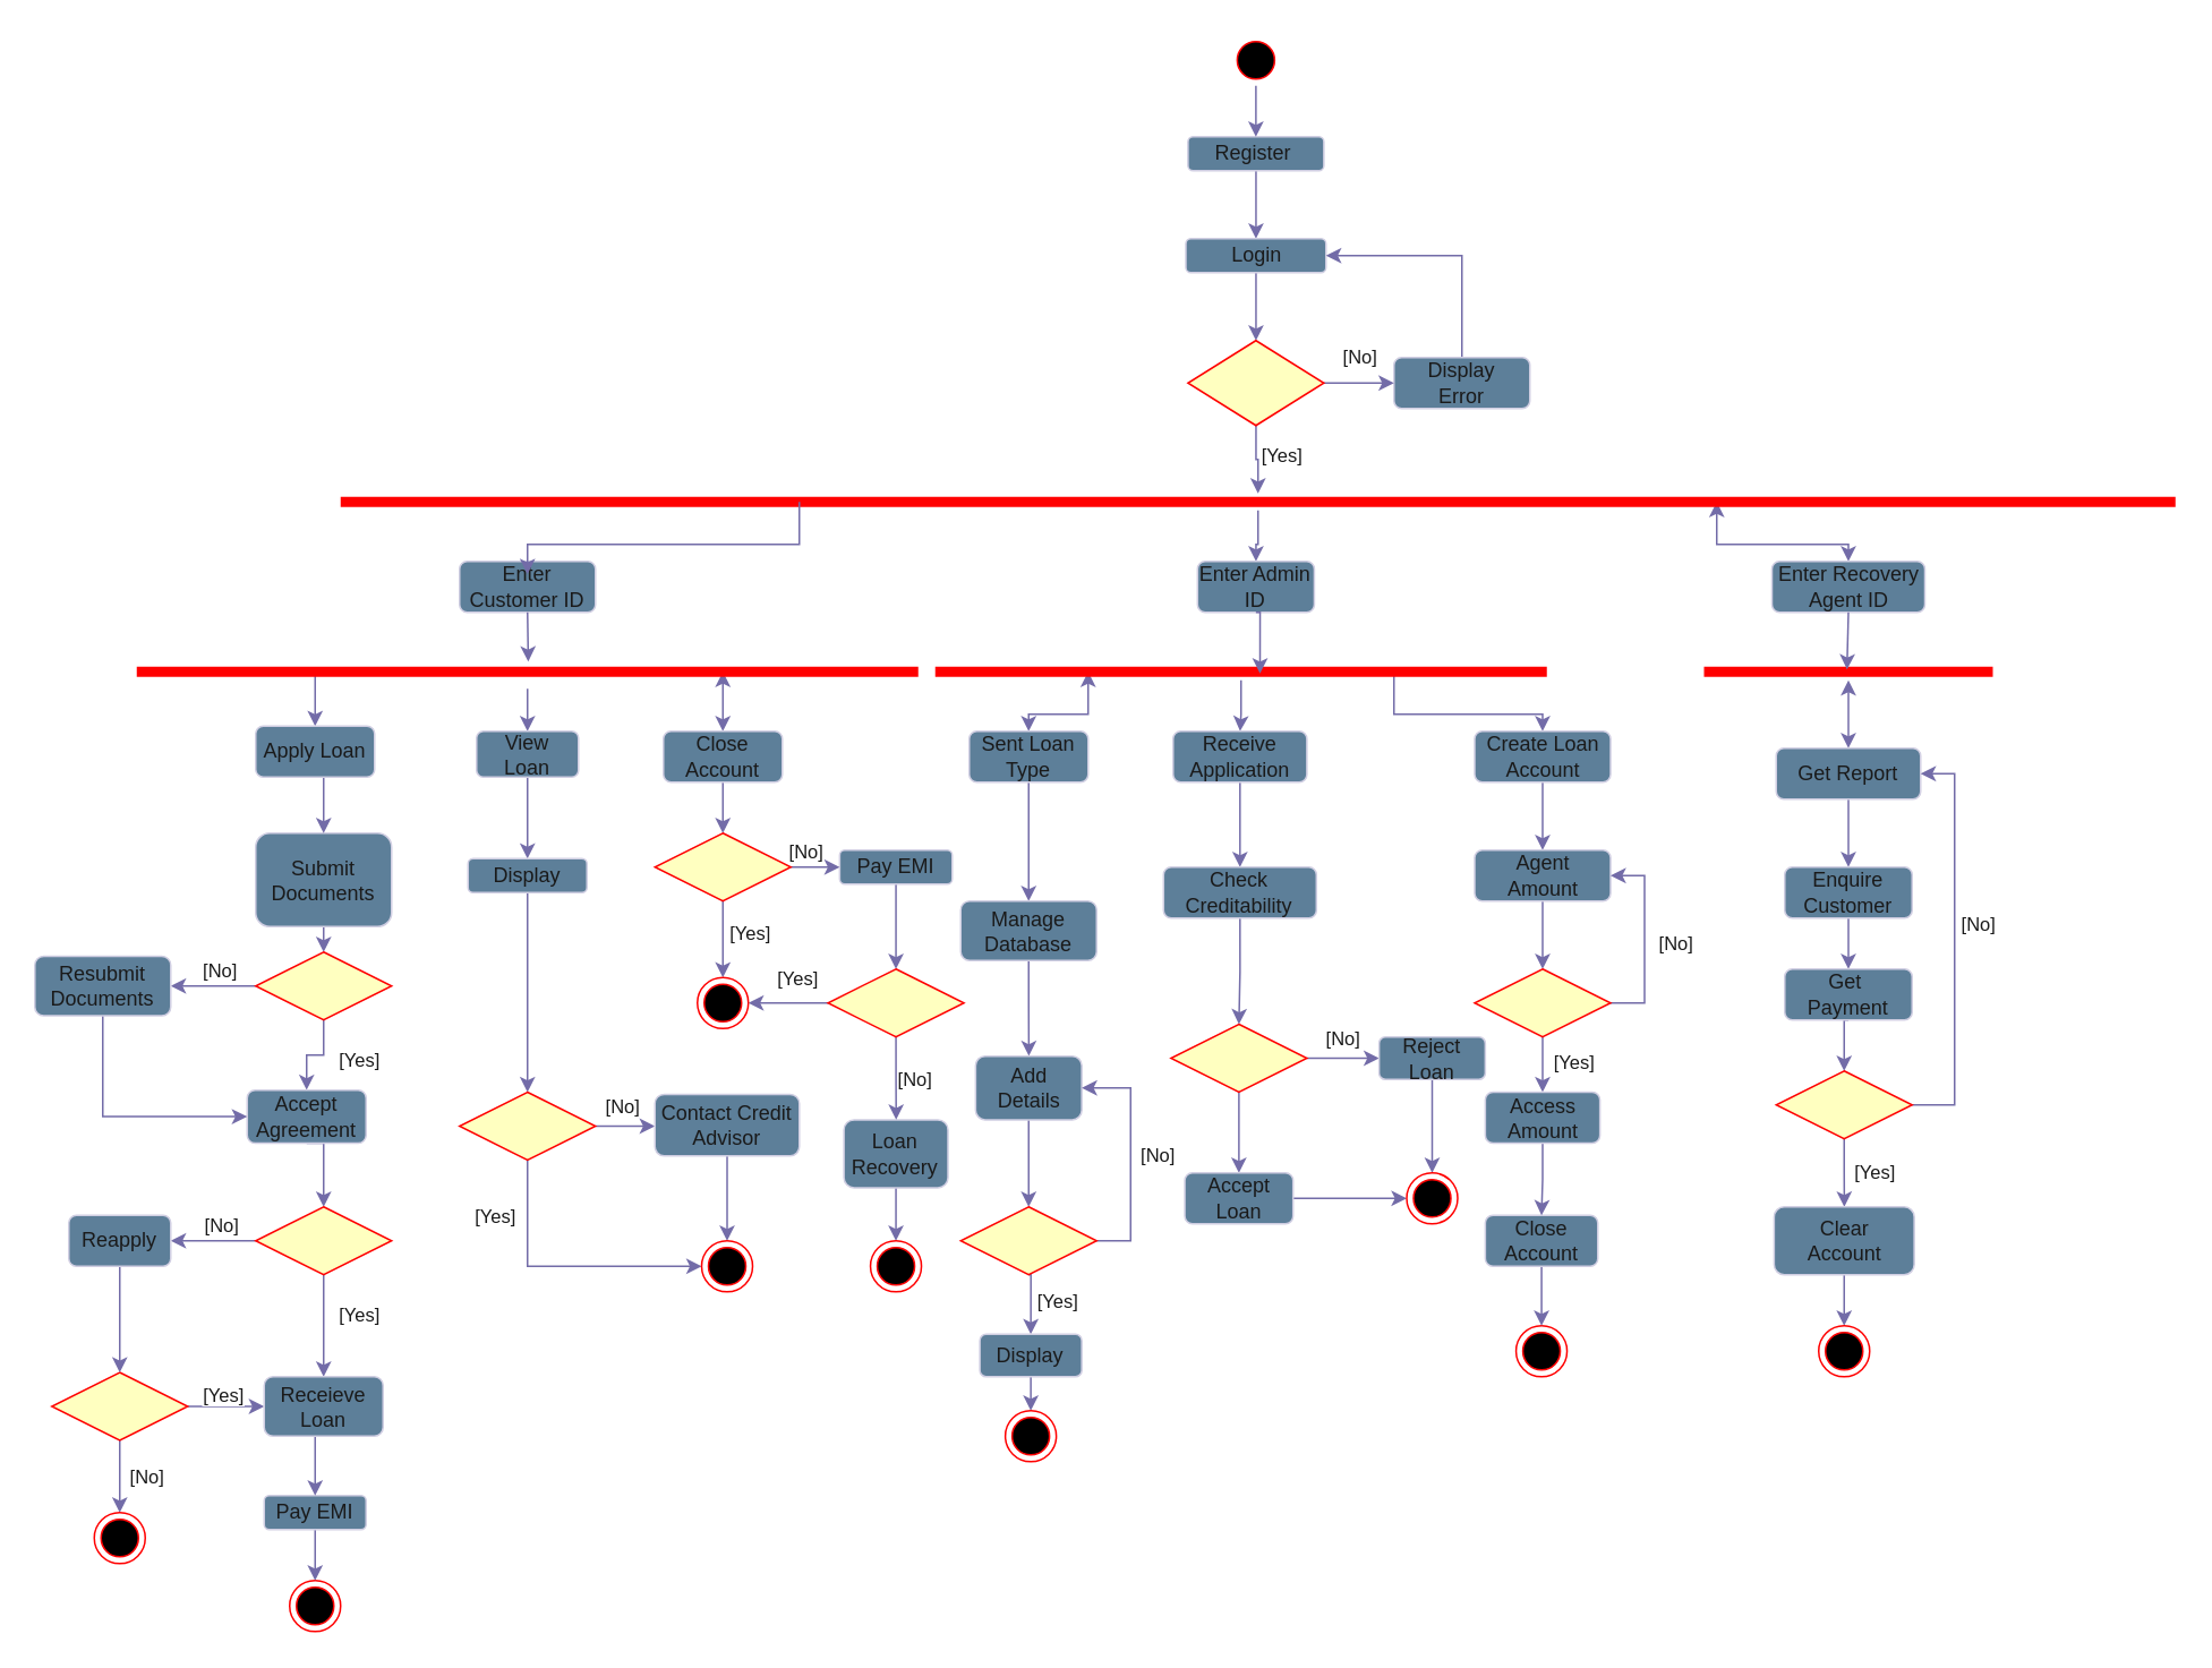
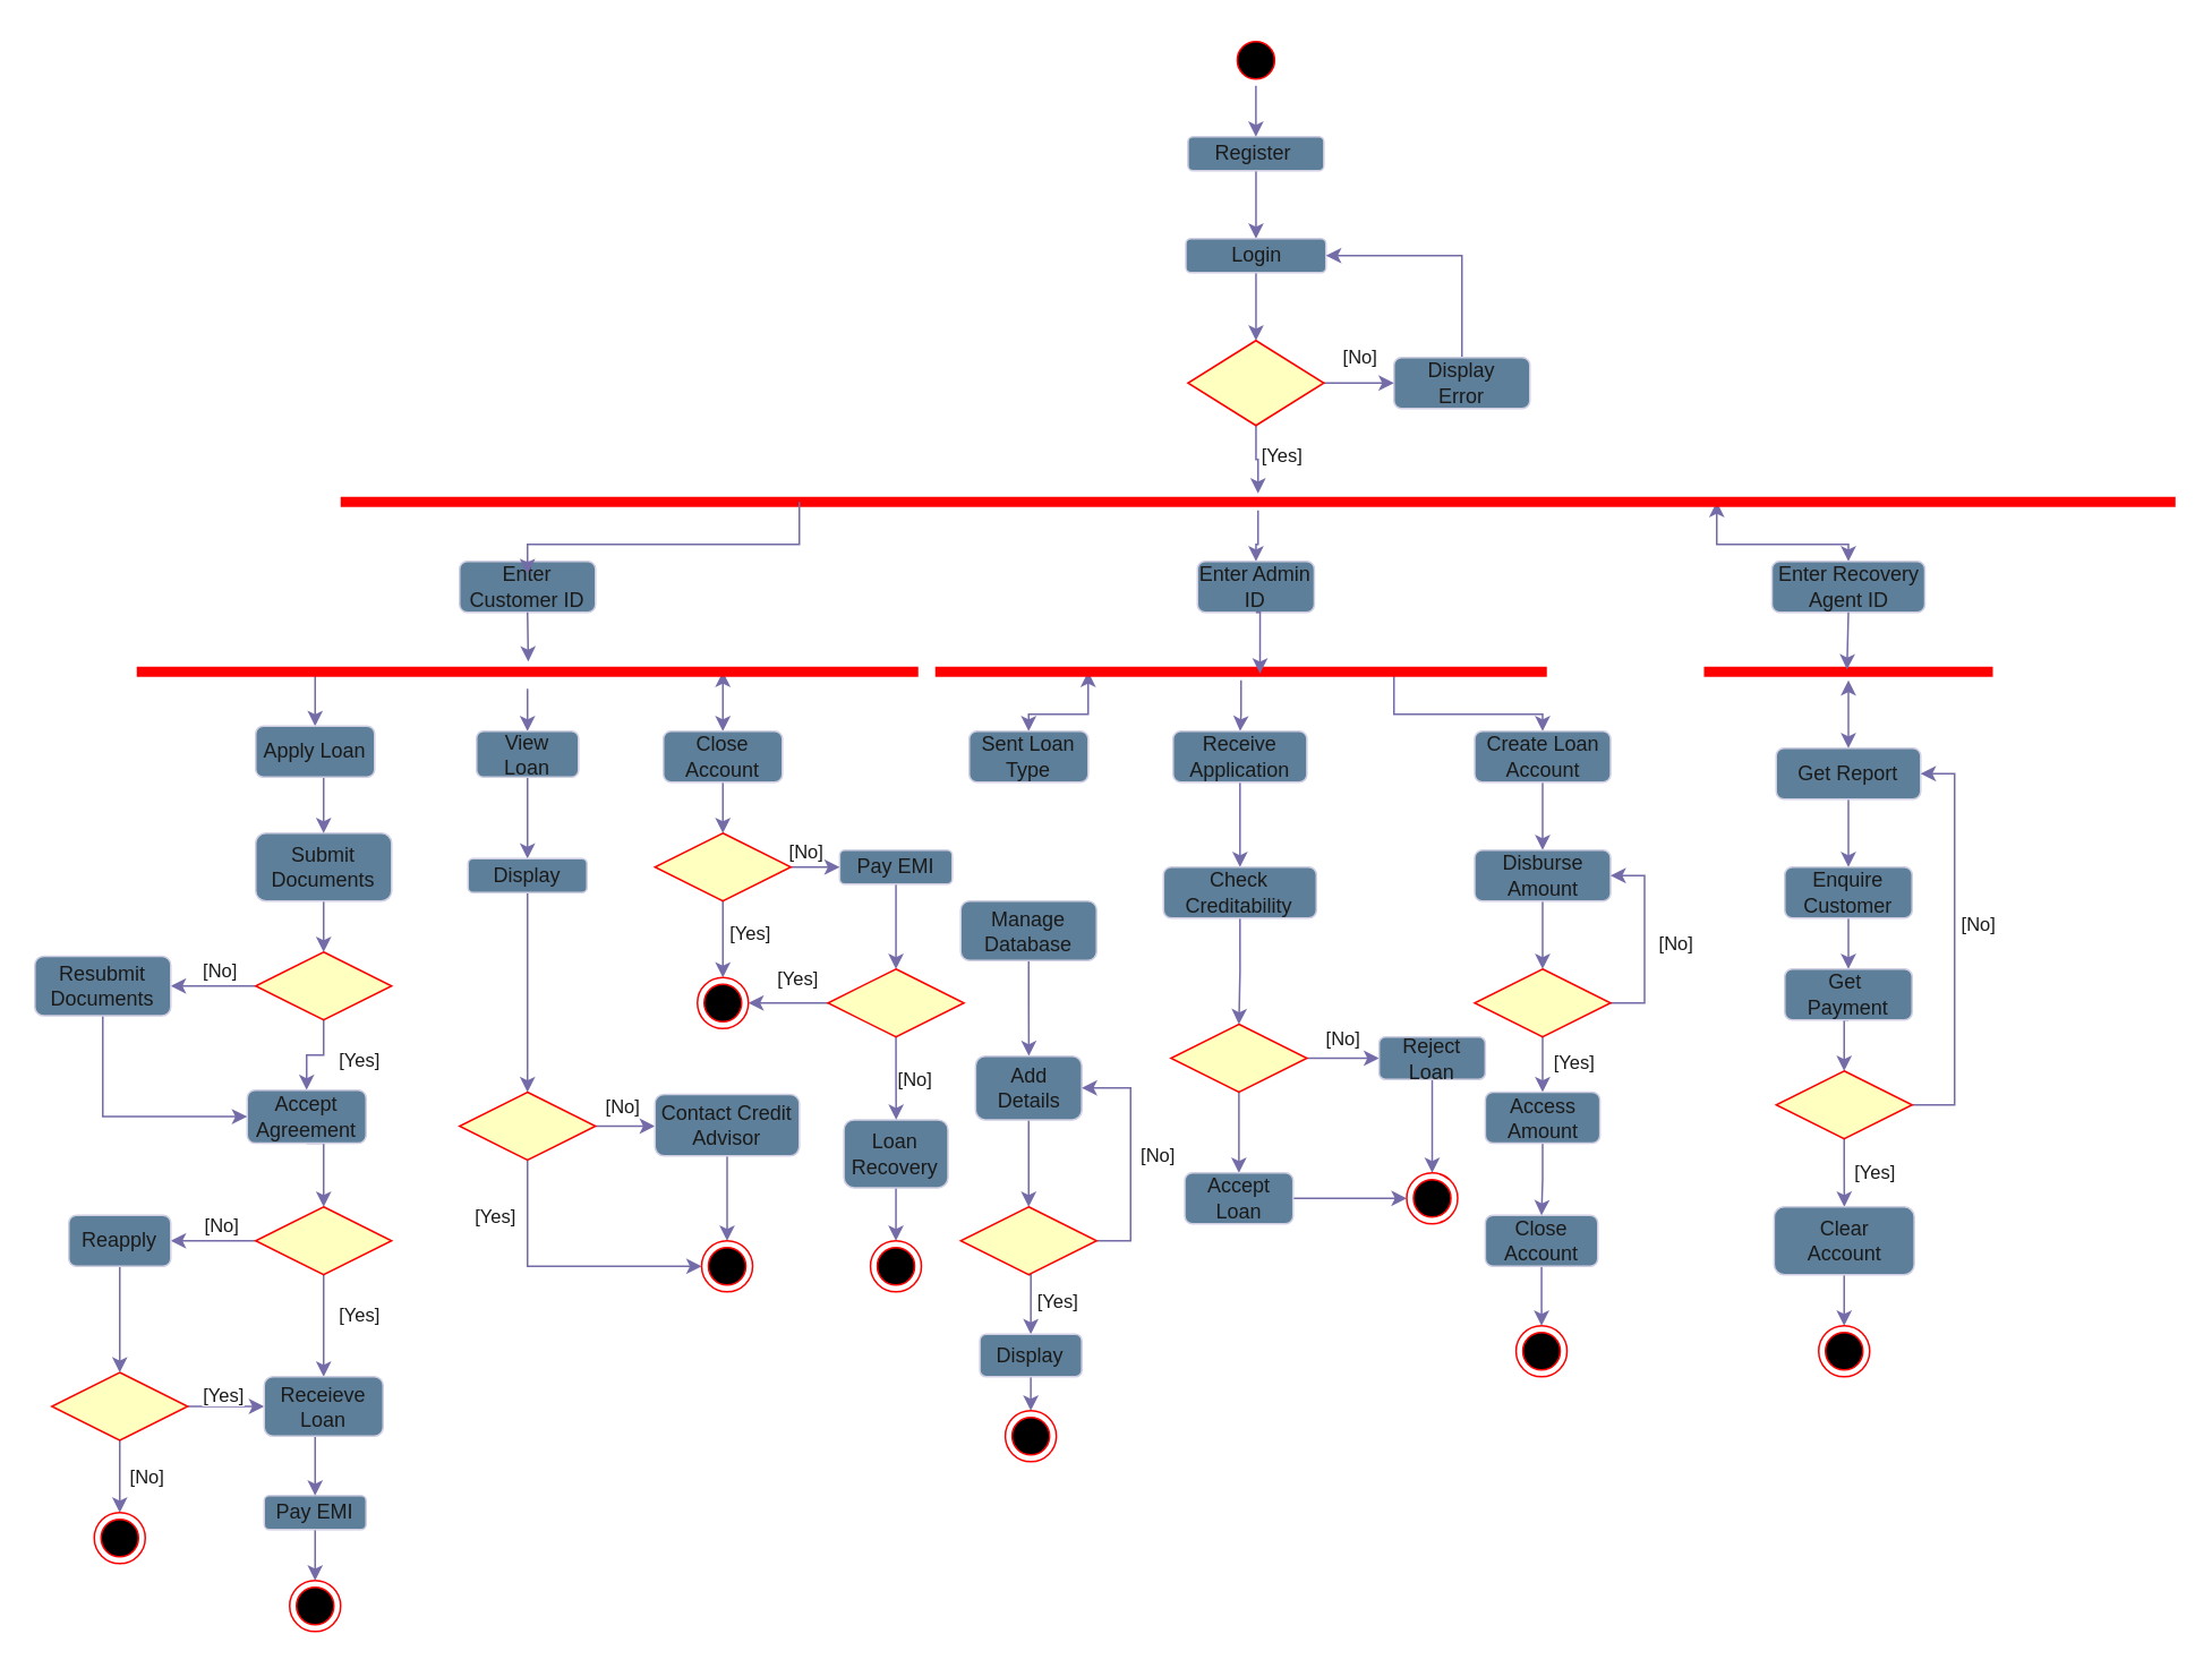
- <mxCell id="65" style="edgeStyle=orthogonalEdgeStyle;rounded=0;orthogonalLoop=1;jettySize=auto;html=1;exitX=0.5;exitY=1;exitDx=0;exitDy=0;entryX=0.5;entryY=0;entryDx=0;entryDy=0;strokeColor=#736CA8;fontColor=#1A1A1A;" edge="1" parent="1" source="66" target="72"><mxGeometry relative="1" as="geometry" /></mxCell>
- <mxCell id="53" value="Agent&lt;br&gt;Amount" style="rounded=1;whiteSpace=wrap;html=1;strokeColor=#D0CEE2;fontColor=#1A1A1A;fillColor=#5D7F99;" vertex="1" parent="1"><mxGeometry x="867.5" y="500" width="80" height="30" as="geometry" /></mxCell>
+ <mxCell id="53" value="Disburse&lt;br&gt;Amount" style="rounded=1;whiteSpace=wrap;html=1;strokeColor=#D0CEE2;fontColor=#1A1A1A;fillColor=#5D7F99;" vertex="1" parent="1"><mxGeometry x="867.5" y="500" width="80" height="30" as="geometry" /></mxCell>
- <mxCell id="119" value="Submit&lt;br&gt;Documents" style="rounded=1;whiteSpace=wrap;html=1;strokeColor=#D0CEE2;fontColor=#1A1A1A;fillColor=#5D7F99;" vertex="1" parent="1"><mxGeometry x="150" y="490" width="80" height="55" as="geometry" /></mxCell>
+ <mxCell id="119" value="Submit&lt;br&gt;Documents" style="rounded=1;whiteSpace=wrap;html=1;strokeColor=#D0CEE2;fontColor=#1A1A1A;fillColor=#5D7F99;" vertex="1" parent="1"><mxGeometry x="150" y="490" width="80" height="40" as="geometry" /></mxCell>
